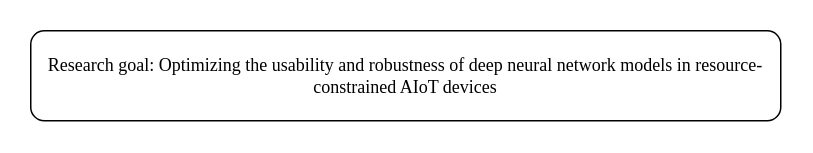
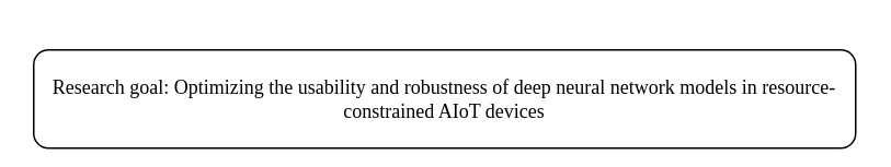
- <mxCell id="2" value="&lt;p&gt;&lt;font face=&quot;Times New Roman&quot;&gt;Research goal: Optimizing the usability and robustness of deep neural network models in resource-constrained AIoT devices&lt;/font&gt;&lt;/p&gt;" style="rounded=1;whiteSpace=wrap;html=1;" vertex="1" parent="1"><mxGeometry x="20" y="20" width="500" height="60" as="geometry" /></mxCell>
+ <mxCell id="2" value="&lt;p&gt;&lt;font face=&quot;Times New Roman&quot;&gt;Research goal: Optimizing the usability and robustness of deep neural network models in resource-constrained AIoT devices&lt;/font&gt;&lt;/p&gt;" style="rounded=1;whiteSpace=wrap;html=1;" vertex="1" parent="1"><mxGeometry x="20" y="30" width="500" height="60" as="geometry" /></mxCell>
